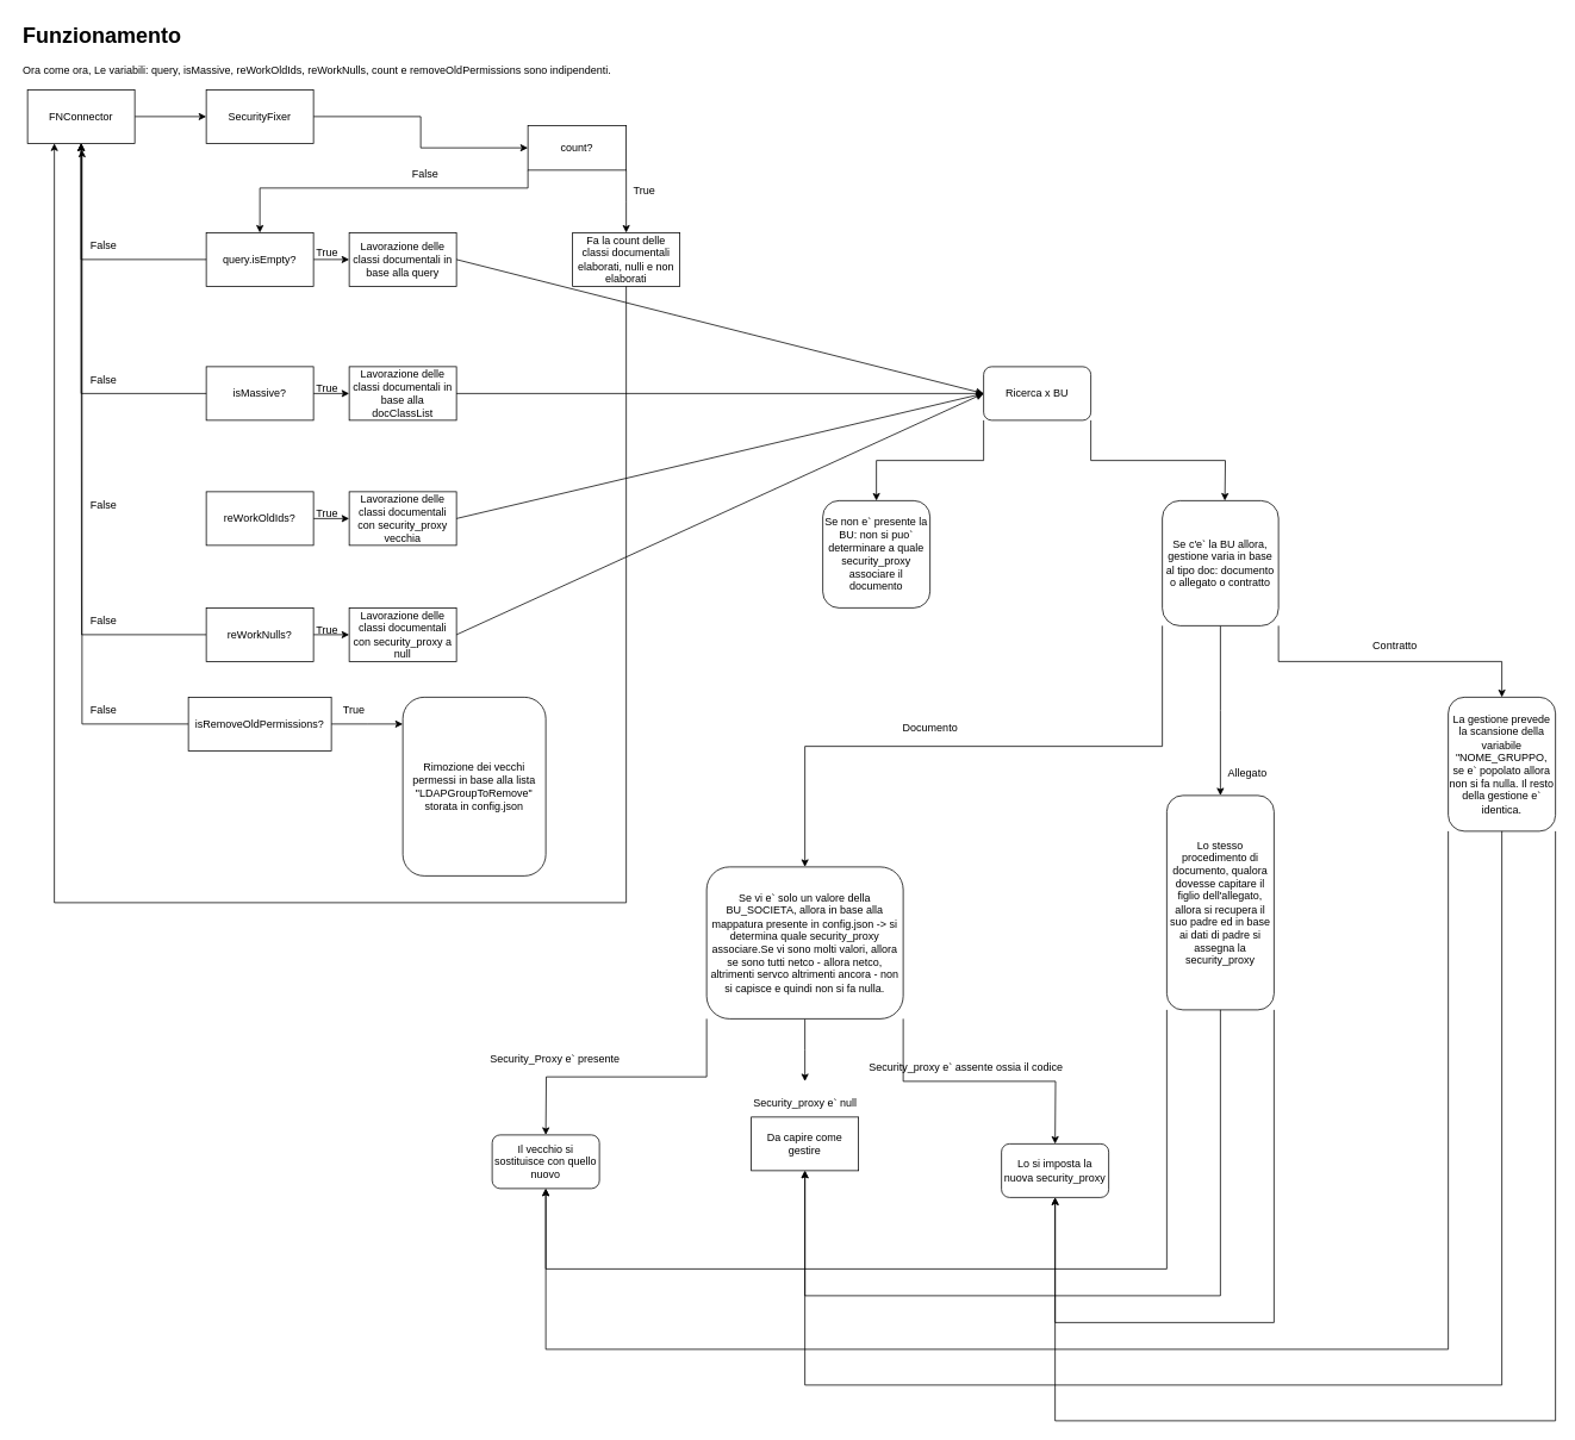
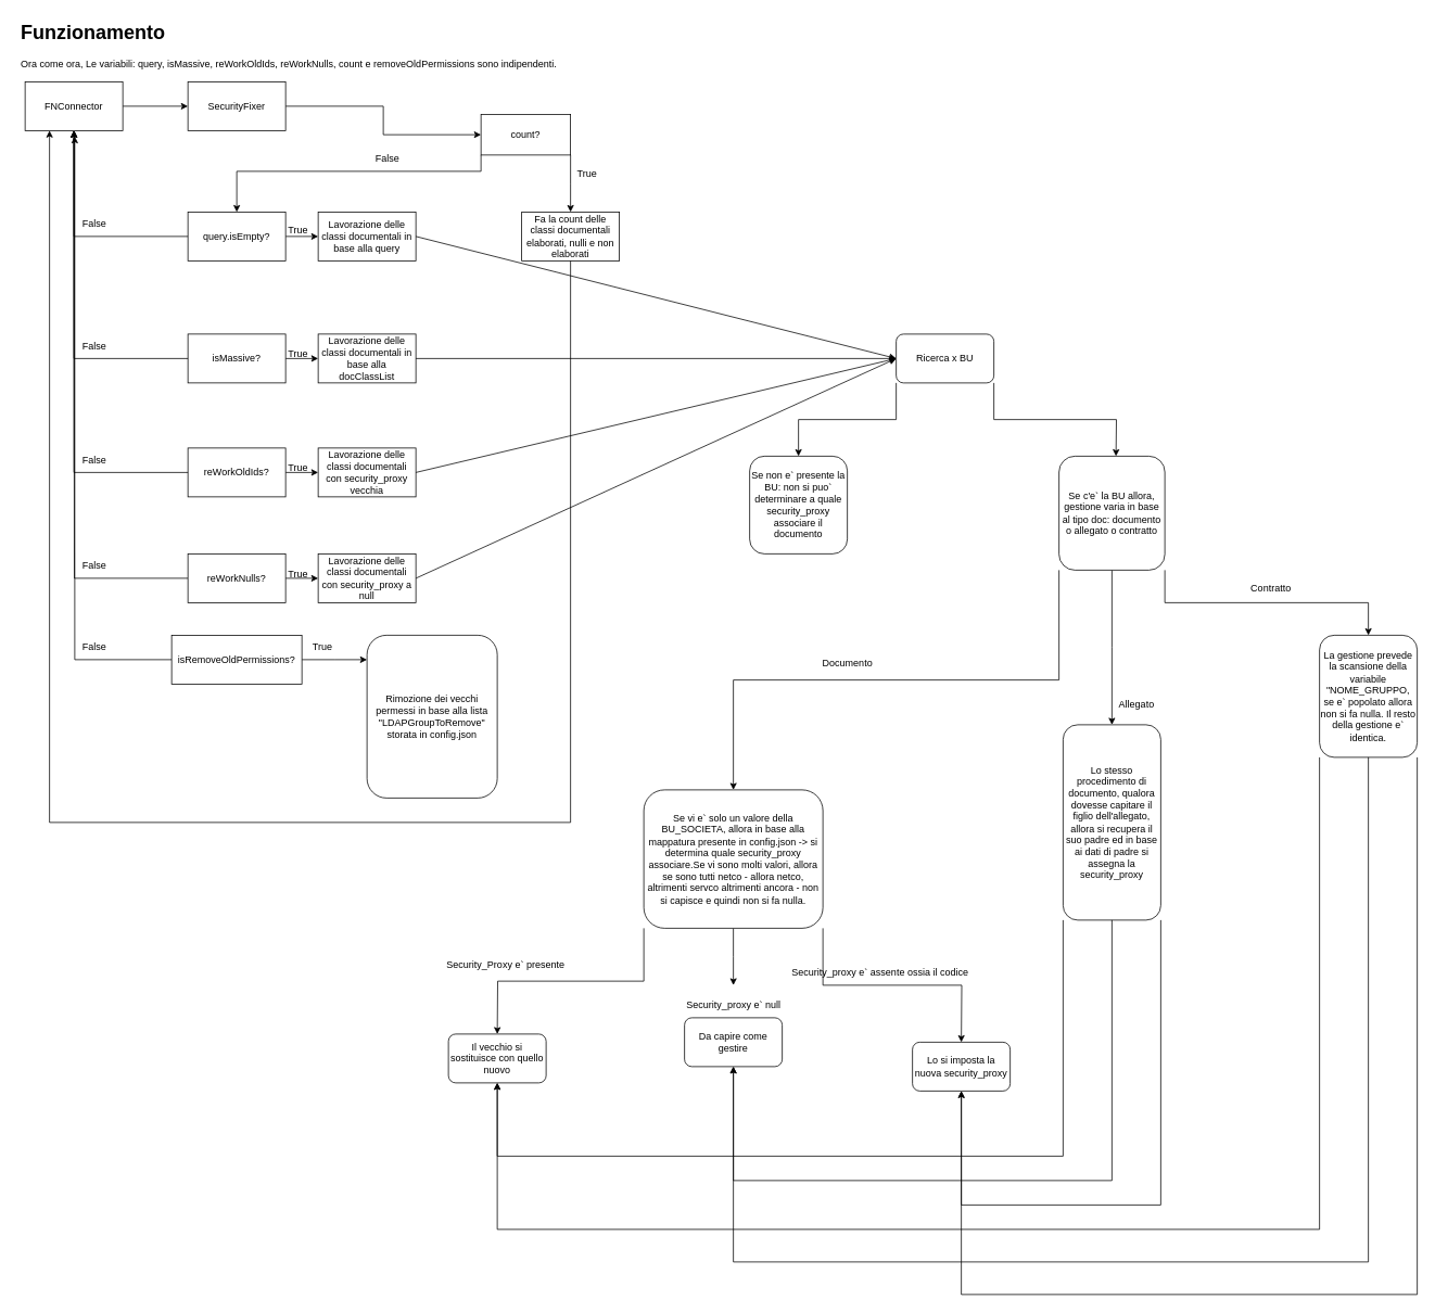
+ <mxCell id="18" value="" style="endArrow=classic;html=1;rounded=0;exitX=0;exitY=0.5;exitDx=0;exitDy=0;entryX=0.5;entryY=1;entryDx=0;entryDy=0;" parent="1" source="17" target="7" edge="1"><mxGeometry width="50" height="50" relative="1" as="geometry"><mxPoint x="400" y="600" as="sourcePoint" /><mxPoint x="90" y="170" as="targetPoint" /><Array as="points"><mxPoint x="90" y="580" /></Array></mxGeometry></mxCell>
- <mxCell id="64" value="Da capire come gestire" style="whiteSpace=wrap;html=1;rounded=0;" parent="1" vertex="1"><mxGeometry x="840" y="1250" width="120" height="60" as="geometry" /></mxCell>
+ <mxCell id="64" value="Da capire come gestire" style="rounded=1;whiteSpace=wrap;html=1;" parent="1" vertex="1"><mxGeometry x="840" y="1250" width="120" height="60" as="geometry" /></mxCell>
